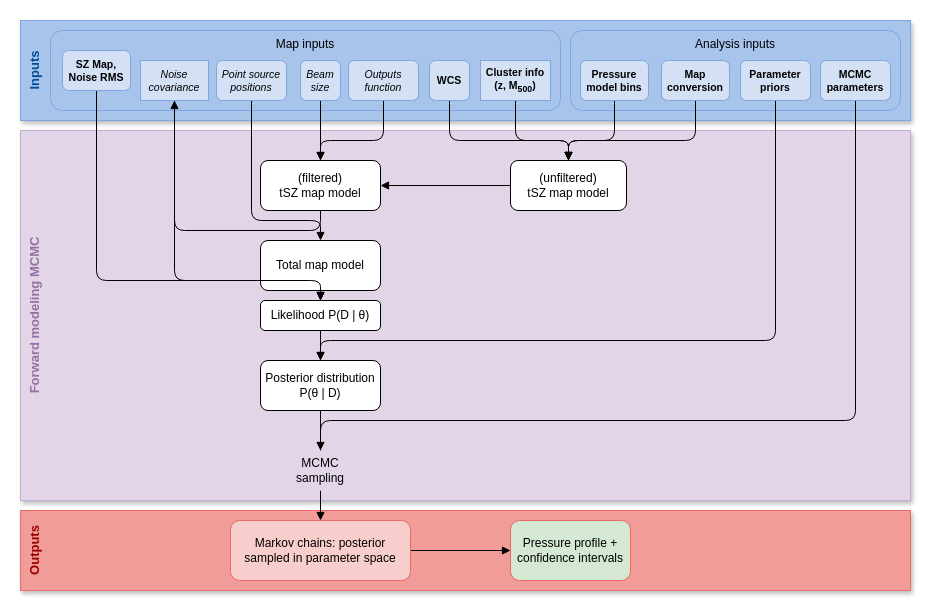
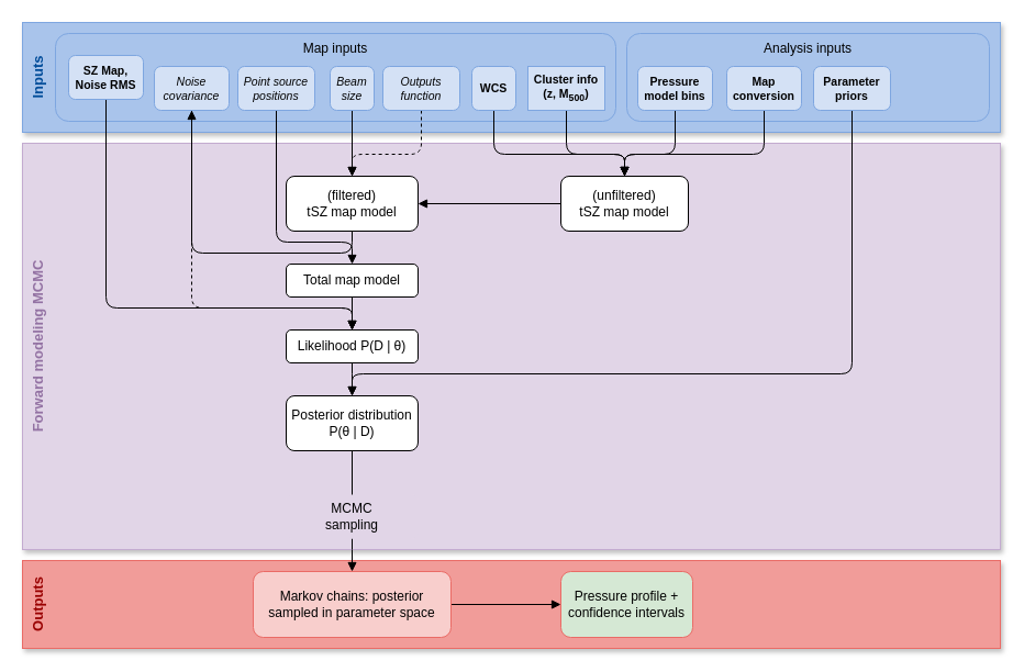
- <mxCell id="21" value="Noise covariance" style="whiteSpace=wrap;html=1;strokeColor=#7EA6E0;fontSize=10.5;fillColor=#D4E1F5;fontStyle=2;verticalAlign=middle;glass=0;sketch=0;rounded=0;" parent="1" vertex="1"><mxGeometry x="140" y="60" width="68" height="40" as="geometry" /></mxCell>
+ <mxCell id="21" value="Noise covariance" style="rounded=1;whiteSpace=wrap;html=1;strokeColor=#7EA6E0;fontSize=10.5;fillColor=#D4E1F5;fontStyle=2;verticalAlign=middle;glass=0;sketch=0;" parent="1" vertex="1"><mxGeometry x="140" y="60" width="68" height="40" as="geometry" /></mxCell>
- <mxCell id="42" value="MCMC parameters" style="rounded=1;whiteSpace=wrap;html=1;strokeColor=#7EA6E0;fontSize=10.5;fillColor=#D4E1F5;fontStyle=1;verticalAlign=middle;glass=0;sketch=0;" parent="1" vertex="1"><mxGeometry x="820" y="60" width="70" height="40" as="geometry" /></mxCell>
- <mxCell id="8" style="edgeStyle=orthogonalEdgeStyle;rounded=1;orthogonalLoop=1;jettySize=auto;html=1;exitX=0.5;exitY=1;exitDx=0;exitDy=0;endArrow=block;endFill=1;" parent="1" source="9" target="40" edge="1"><mxGeometry relative="1" as="geometry"><Array as="points"><mxPoint x="383" y="140" /><mxPoint x="320" y="140" /></Array></mxGeometry></mxCell>
+ <mxCell id="8" style="edgeStyle=orthogonalEdgeStyle;rounded=1;orthogonalLoop=1;jettySize=auto;html=1;exitX=0.5;exitY=1;exitDx=0;exitDy=0;endArrow=block;endFill=1;dashed=1;" parent="1" source="9" target="40" edge="1"><mxGeometry relative="1" as="geometry"><Array as="points"><mxPoint x="383" y="140" /><mxPoint x="320" y="140" /></Array></mxGeometry></mxCell>
- <mxCell id="20" style="edgeStyle=orthogonalEdgeStyle;rounded=1;orthogonalLoop=1;jettySize=auto;html=1;exitX=0.5;exitY=1;exitDx=0;exitDy=0;endArrow=block;endFill=1;" parent="1" source="21" target="13" edge="1"><mxGeometry relative="1" as="geometry"><Array as="points"><mxPoint x="174" y="280" /><mxPoint x="320" y="280" /></Array></mxGeometry></mxCell>
+ <mxCell id="20" style="edgeStyle=orthogonalEdgeStyle;rounded=1;orthogonalLoop=1;jettySize=auto;html=1;exitX=0.5;exitY=1;exitDx=0;exitDy=0;endArrow=block;endFill=1;dashed=1;" parent="1" source="21" target="13" edge="1"><mxGeometry relative="1" as="geometry"><Array as="points"><mxPoint x="174" y="280" /><mxPoint x="320" y="280" /></Array></mxGeometry></mxCell>
- <mxCell id="11" value="Total map model" style="rounded=1;whiteSpace=wrap;html=1;labelBackgroundColor=#ffffff;" parent="1" vertex="1"><mxGeometry x="260" y="240" width="120" height="50" as="geometry" /></mxCell>
+ <mxCell id="11" value="Total map model" style="rounded=1;whiteSpace=wrap;html=1;labelBackgroundColor=#ffffff;" parent="1" vertex="1"><mxGeometry x="260" y="240" width="120" height="30" as="geometry" /></mxCell>
- <mxCell id="41" style="edgeStyle=orthogonalEdgeStyle;rounded=1;orthogonalLoop=1;jettySize=auto;html=1;exitX=0.5;exitY=1;exitDx=0;exitDy=0;endArrow=block;endFill=1;" parent="1" source="42" target="43" edge="1"><mxGeometry relative="1" as="geometry"><Array as="points"><mxPoint x="855" y="420" /><mxPoint x="320" y="420" /></Array></mxGeometry></mxCell>
